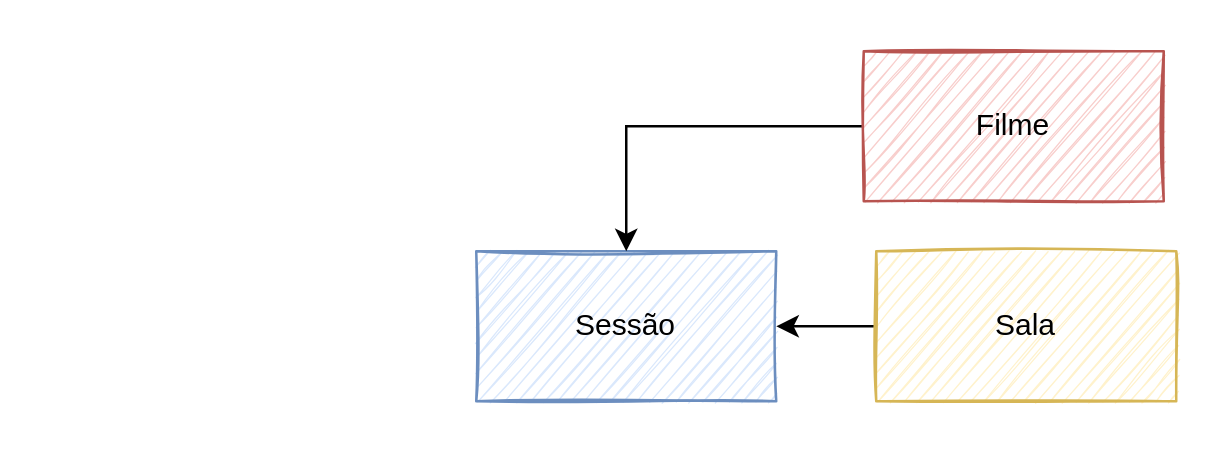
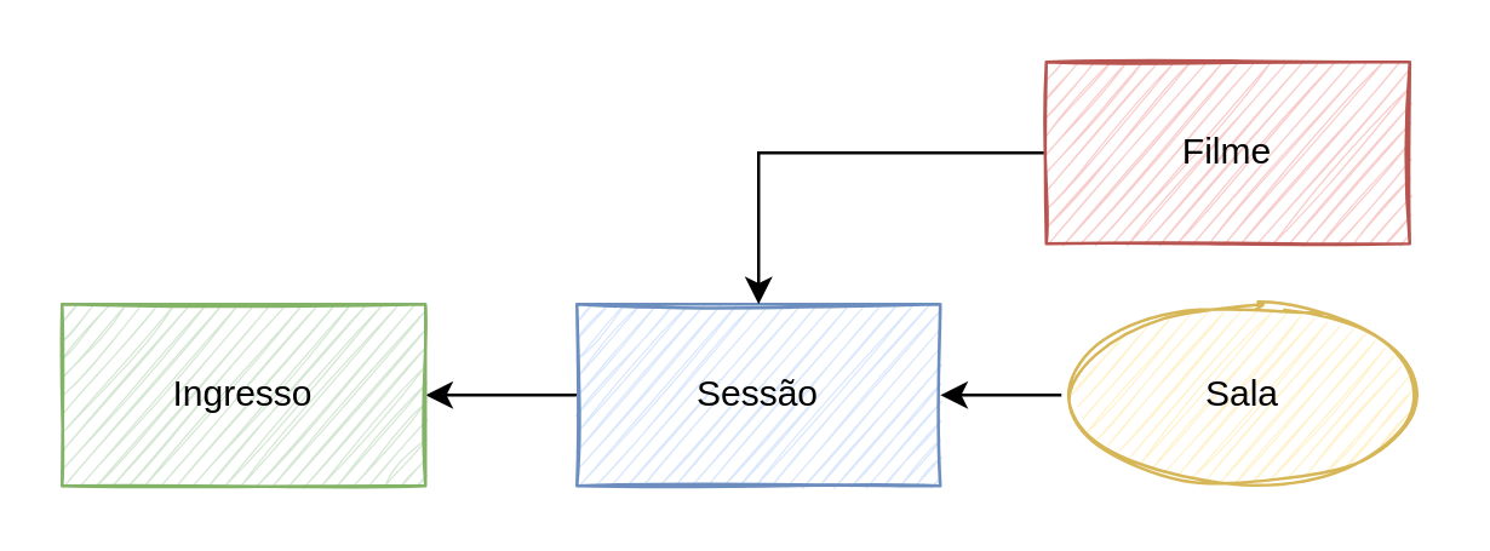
+ <mxCell id="8" value="Ingresso" style="rounded=0;whiteSpace=wrap;html=1;shadow=0;sketch=1;fillColor=#d5e8d4;strokeColor=#82b366;" vertex="1" parent="1"><mxGeometry x="20" y="100" width="120" height="60" as="geometry" /></mxCell>
+ <mxCell id="2" style="edgeStyle=orthogonalEdgeStyle;rounded=0;orthogonalLoop=1;jettySize=auto;html=1;entryX=1;entryY=0.5;entryDx=0;entryDy=0;" edge="1" parent="1" source="3" target="8"><mxGeometry relative="1" as="geometry" /></mxCell>
- <mxCell id="7" value="Sala" style="rounded=0;whiteSpace=wrap;html=1;shadow=0;sketch=1;fillColor=#fff2cc;strokeColor=#d6b656;" vertex="1" parent="1"><mxGeometry x="350" y="100" width="120" height="60" as="geometry" /></mxCell>
+ <mxCell id="7" value="Sala" style="ellipse;whiteSpace=wrap;html=1;shadow=0;sketch=1;fillColor=#fff2cc;strokeColor=#d6b656;" vertex="1" parent="1"><mxGeometry x="350" y="100" width="120" height="60" as="geometry" /></mxCell>
